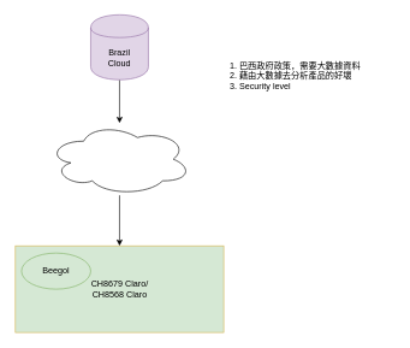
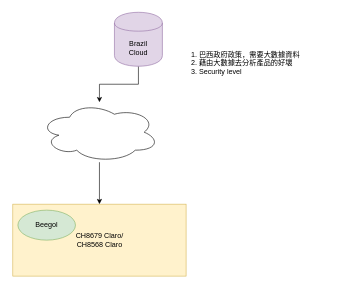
- <mxCell id="7" value="Brazil&lt;br&gt;Cloud" style="shape=cylinder;whiteSpace=wrap;html=1;boundedLbl=1;backgroundOutline=1;fillColor=#e1d5e7;strokeColor=#9673a6;" vertex="1" parent="1"><mxGeometry x="125" y="20" width="80" height="90" as="geometry" /></mxCell>
+ <mxCell id="7" value="Brazil&lt;br&gt;Cloud" style="shape=cylinder;whiteSpace=wrap;html=1;boundedLbl=1;backgroundOutline=1;fillColor=#e1d5e7;strokeColor=#9673a6;" vertex="1" parent="1"><mxGeometry x="190" y="20" width="80" height="90" as="geometry" /></mxCell>
- <mxCell id="2" value="CH8679 Claro/&lt;br&gt;CH8568 Claro" style="rounded=0;whiteSpace=wrap;html=1;fillColor=#d5e8d4;strokeColor=#d6b656;" vertex="1" parent="1"><mxGeometry x="20.5" y="340" width="289" height="120" as="geometry" /></mxCell>
+ <mxCell id="2" value="CH8679 Claro/&lt;br&gt;CH8568 Claro" style="rounded=0;whiteSpace=wrap;html=1;fillColor=#fff2cc;strokeColor=#d6b656;" vertex="1" parent="1"><mxGeometry x="20.5" y="340" width="289" height="120" as="geometry" /></mxCell>
